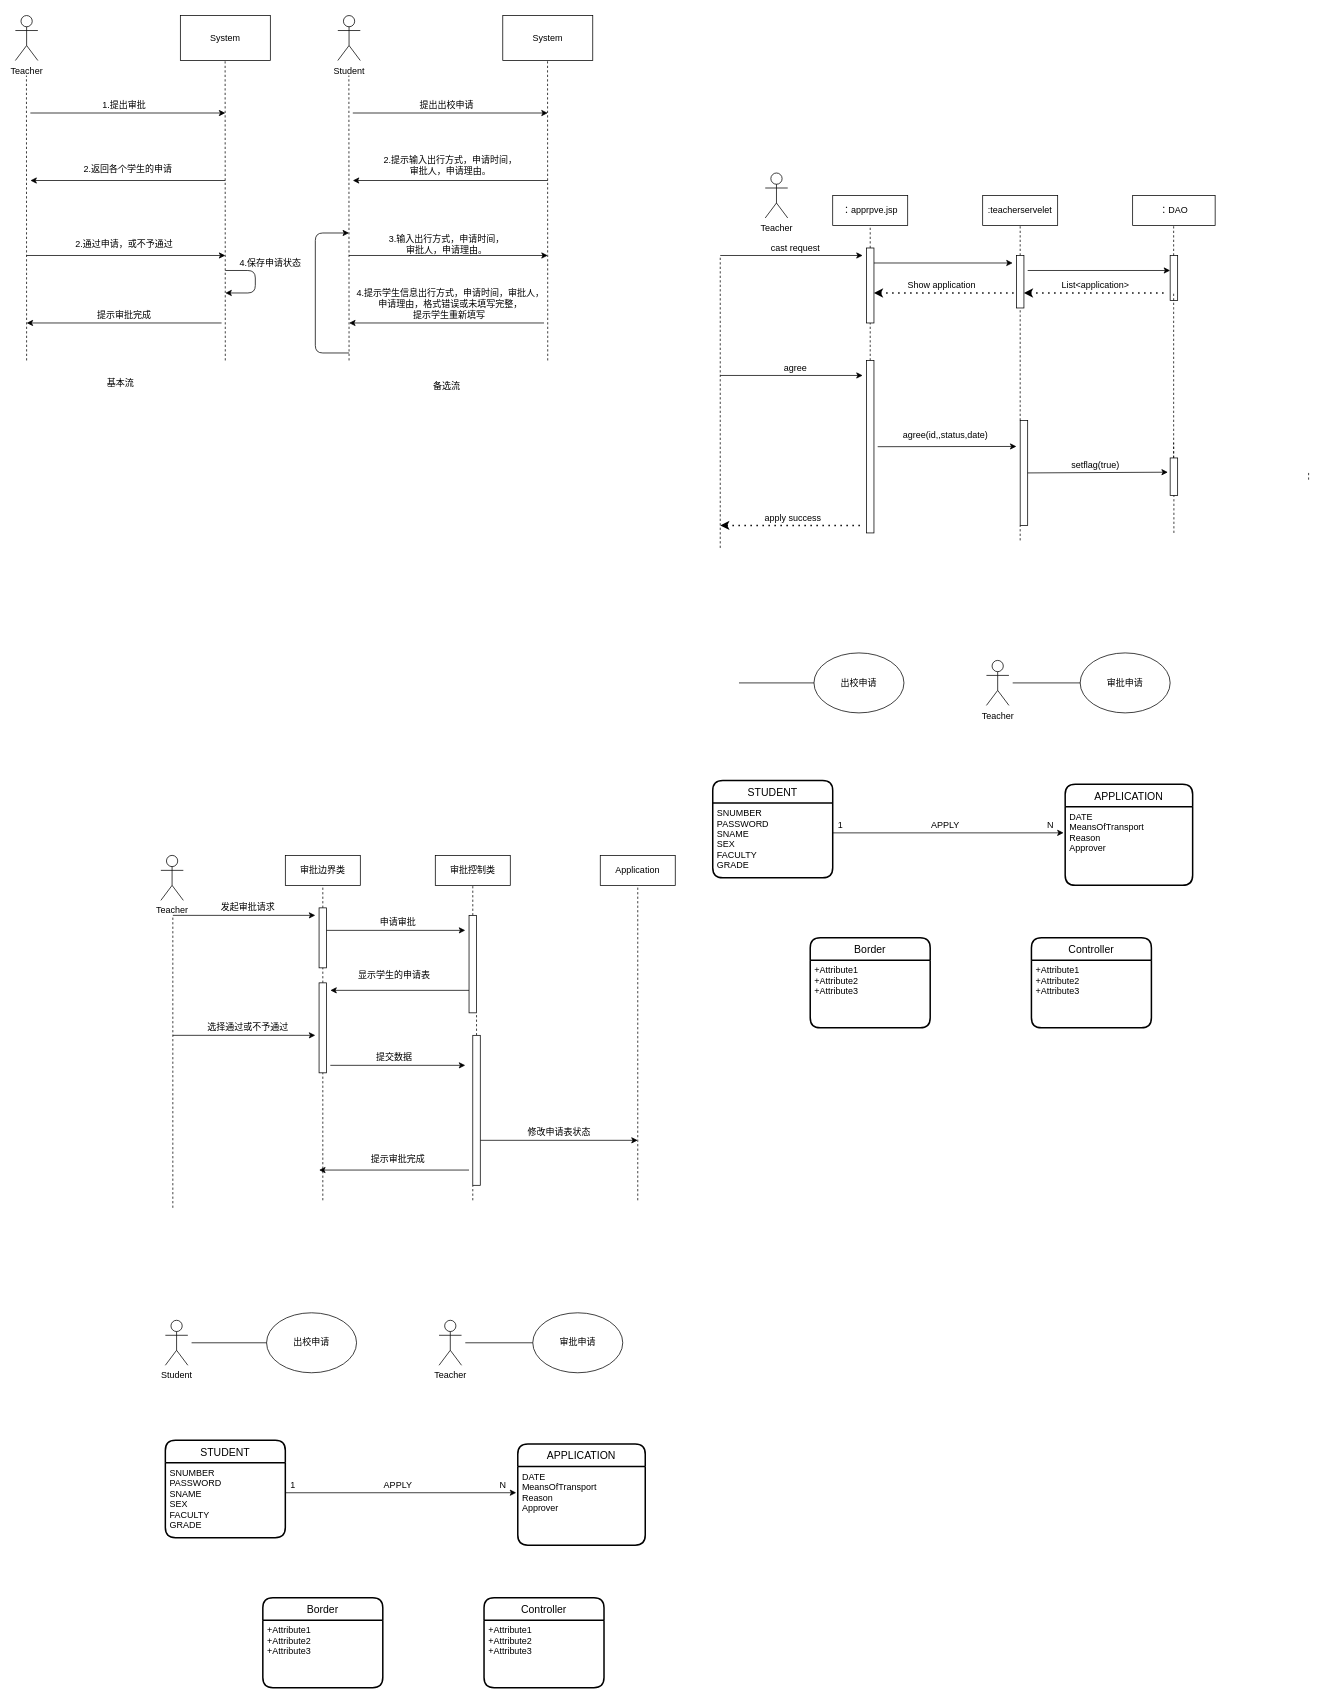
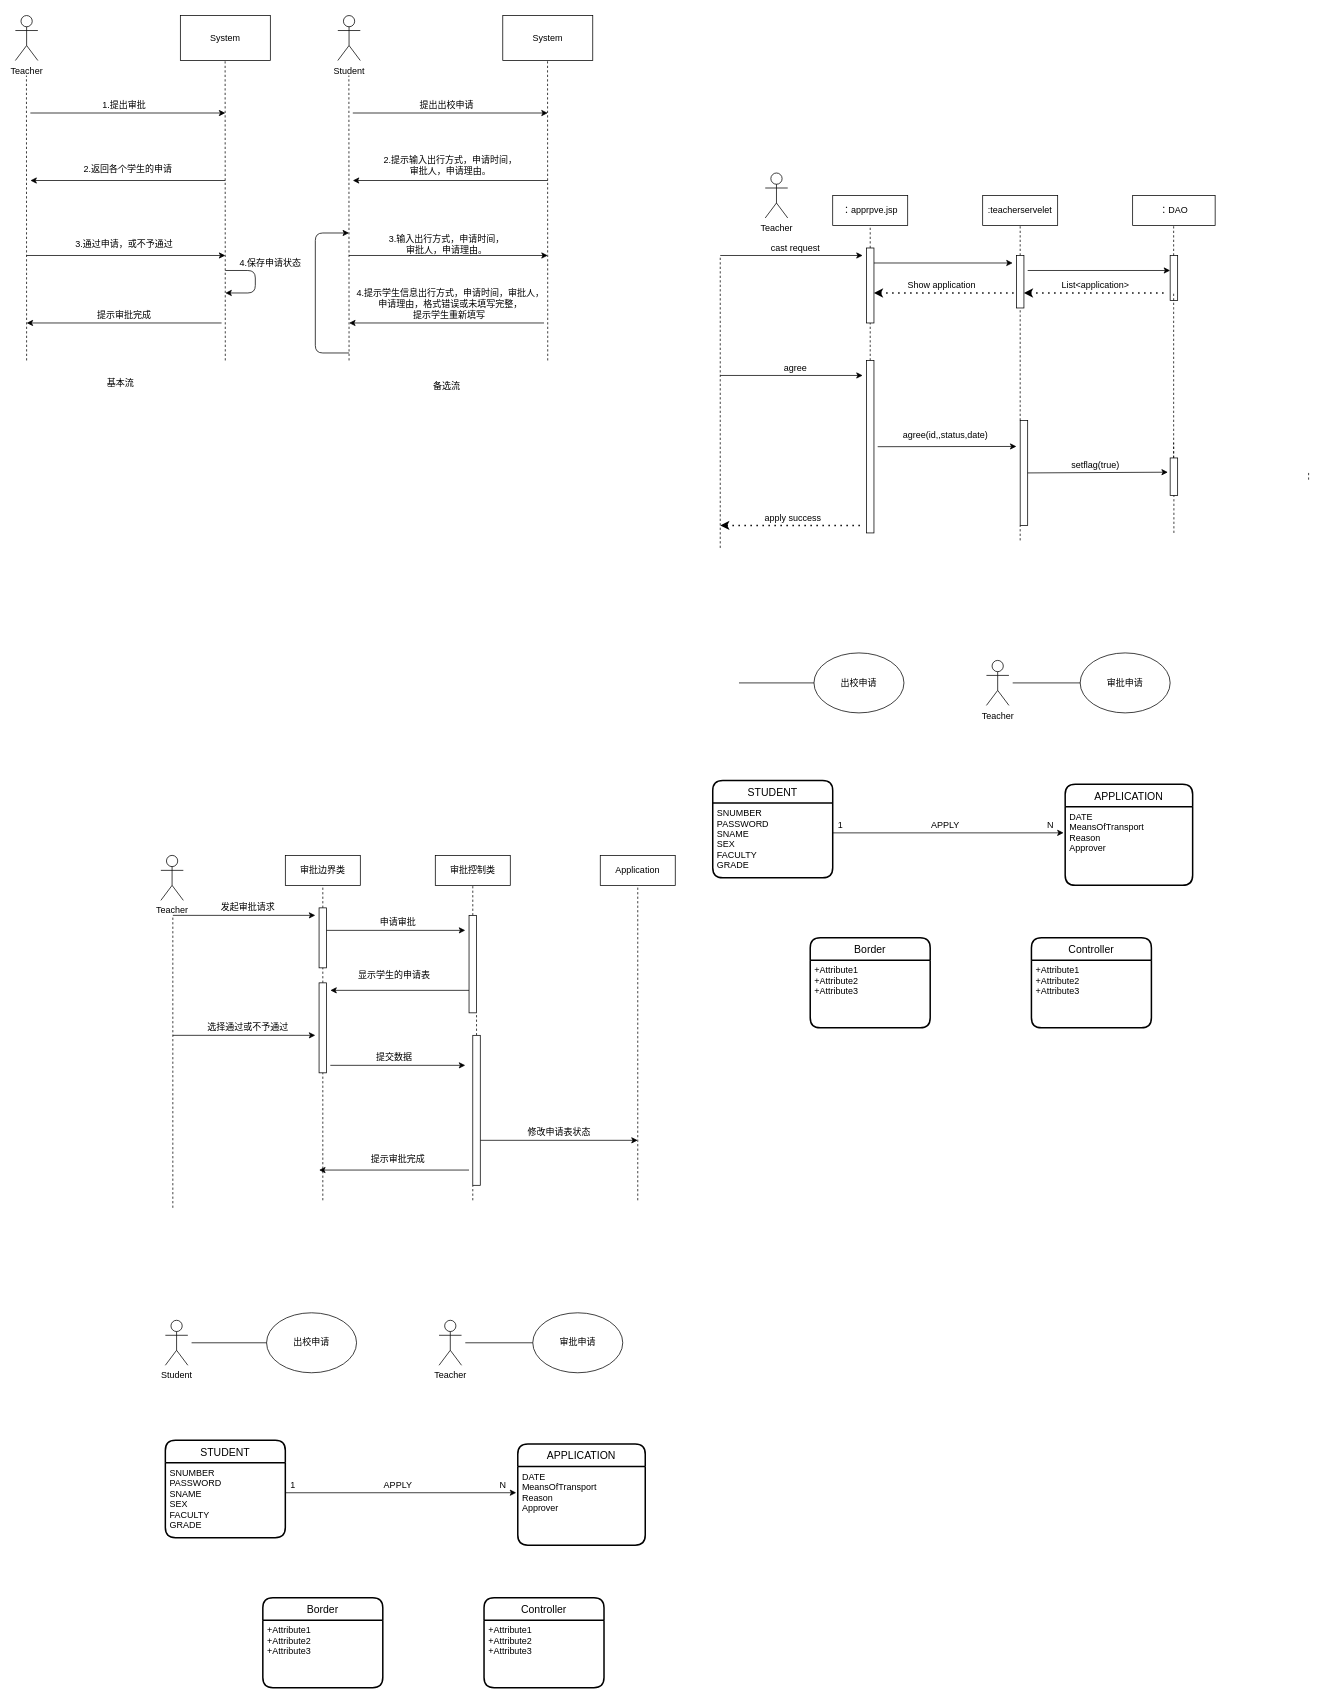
- <mxCell id="11" value="2.通过申请，或不予通过" style="text;html=1;align=center;verticalAlign=middle;resizable=0;points=[];autosize=1;" parent="1" vertex="1"><mxGeometry x="90" y="315" width="150" height="20" as="geometry" /></mxCell>
+ <mxCell id="11" value="3.通过申请，或不予通过" style="text;html=1;align=center;verticalAlign=middle;resizable=0;points=[];autosize=1;" parent="1" vertex="1"><mxGeometry x="90" y="315" width="150" height="20" as="geometry" /></mxCell>
